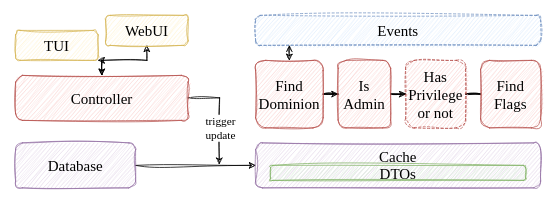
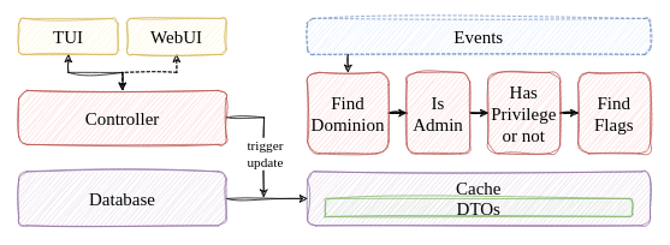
- <mxCell id="3" value="TUI" style="rounded=1;whiteSpace=wrap;html=1;sketch=1;hachureGap=4;jiggle=2;curveFitting=1;fontFamily=Architects Daughter;fontSource=https%3A%2F%2Ffonts.googleapis.com%2Fcss%3Ffamily%3DArchitects%2BDaughter;fontSize=20;fillColor=#fff2cc;strokeColor=#d6b656;" vertex="1" parent="1"><mxGeometry x="20" y="40" width="110" height="40" as="geometry" /></mxCell>
+ <mxCell id="3" value="TUI" style="rounded=1;whiteSpace=wrap;html=1;sketch=1;hachureGap=4;jiggle=2;curveFitting=1;fontFamily=Architects Daughter;fontSource=https%3A%2F%2Ffonts.googleapis.com%2Fcss%3Ffamily%3DArchitects%2BDaughter;fontSize=20;fillColor=#fff2cc;strokeColor=#d6b656;" vertex="1" parent="1"><mxGeometry x="20" y="20" width="110" height="40" as="geometry" /></mxCell>
- <mxCell id="15" style="edgeStyle=orthogonalEdgeStyle;rounded=0;sketch=1;hachureGap=4;jiggle=2;curveFitting=1;orthogonalLoop=1;jettySize=auto;html=1;entryX=0.118;entryY=1;entryDx=0;entryDy=0;entryPerimeter=0;fontFamily=Architects Daughter;fontSource=https%3A%2F%2Ffonts.googleapis.com%2Fcss%3Ffamily%3DArchitects%2BDaughter;fontSize=16;startArrow=classic;startFill=1;endArrow=open;endFill=0;" edge="1" parent="1" source="16" target="13"><mxGeometry relative="1" as="geometry" /></mxCell>
+ <mxCell id="15" style="edgeStyle=orthogonalEdgeStyle;rounded=0;sketch=1;hachureGap=4;jiggle=2;curveFitting=1;orthogonalLoop=1;jettySize=auto;html=1;entryX=0.118;entryY=1;entryDx=0;entryDy=0;entryPerimeter=0;fontFamily=Architects Daughter;fontSource=https%3A%2F%2Ffonts.googleapis.com%2Fcss%3Ffamily%3DArchitects%2BDaughter;fontSize=16;startArrow=classic;startFill=1;endArrow=none;endFill=0;" edge="1" parent="1" source="16" target="13"><mxGeometry relative="1" as="geometry" /></mxCell>
- <mxCell id="4" value="" style="edgeStyle=orthogonalEdgeStyle;rounded=0;sketch=1;hachureGap=4;jiggle=2;curveFitting=1;orthogonalLoop=1;jettySize=auto;html=1;fontFamily=Architects Daughter;fontSource=https%3A%2F%2Ffonts.googleapis.com%2Fcss%3Ffamily%3DArchitects%2BDaughter;fontSize=16;startArrow=classic;startFill=1;" edge="1" parent="1" source="5" target="12"><mxGeometry relative="1" as="geometry"><Array as="points"><mxPoint x="195" y="80" /><mxPoint x="135" y="80" /></Array></mxGeometry></mxCell>
+ <mxCell id="4" value="" style="edgeStyle=orthogonalEdgeStyle;rounded=0;sketch=1;hachureGap=4;jiggle=2;curveFitting=1;orthogonalLoop=1;jettySize=auto;html=1;fontFamily=Architects Daughter;fontSource=https%3A%2F%2Ffonts.googleapis.com%2Fcss%3Ffamily%3DArchitects%2BDaughter;fontSize=16;startArrow=classic;startFill=1;dashed=1;" edge="1" parent="1" source="5" target="12"><mxGeometry relative="1" as="geometry"><Array as="points"><mxPoint x="195" y="80" /><mxPoint x="135" y="80" /></Array></mxGeometry></mxCell>
- <mxCell id="20" value="Has&lt;br&gt;Privilege&lt;br&gt;or not" style="rounded=1;whiteSpace=wrap;html=1;sketch=1;hachureGap=4;jiggle=2;curveFitting=1;fontFamily=Architects Daughter;fontSource=https%3A%2F%2Ffonts.googleapis.com%2Fcss%3Ffamily%3DArchitects%2BDaughter;fontSize=20;fillColor=#f8cecc;strokeColor=#b85450;dashed=1;" vertex="1" parent="1"><mxGeometry x="540" y="80" width="80" height="90" as="geometry" /></mxCell>
+ <mxCell id="20" value="Has&lt;br&gt;Privilege&lt;br&gt;or not" style="rounded=1;whiteSpace=wrap;html=1;sketch=1;hachureGap=4;jiggle=2;curveFitting=1;fontFamily=Architects Daughter;fontSource=https%3A%2F%2Ffonts.googleapis.com%2Fcss%3Ffamily%3DArchitects%2BDaughter;fontSize=20;fillColor=#f8cecc;strokeColor=#b85450;" vertex="1" parent="1"><mxGeometry x="540" y="80" width="80" height="90" as="geometry" /></mxCell>
- <mxCell id="19" value="" style="edgeStyle=orthogonalEdgeStyle;rounded=0;sketch=1;hachureGap=4;jiggle=2;curveFitting=1;orthogonalLoop=1;jettySize=auto;html=1;fontFamily=Architects Daughter;fontSource=https%3A%2F%2Ffonts.googleapis.com%2Fcss%3Ffamily%3DArchitects%2BDaughter;fontSize=16;startArrow=none;startFill=0;endArrow=none;" edge="1" parent="1" source="20" target="21"><mxGeometry relative="1" as="geometry" /></mxCell>
+ <mxCell id="19" value="" style="edgeStyle=orthogonalEdgeStyle;rounded=0;sketch=1;hachureGap=4;jiggle=2;curveFitting=1;orthogonalLoop=1;jettySize=auto;html=1;fontFamily=Architects Daughter;fontSource=https%3A%2F%2Ffonts.googleapis.com%2Fcss%3Ffamily%3DArchitects%2BDaughter;fontSize=16;startArrow=none;startFill=0;" edge="1" parent="1" source="20" target="21"><mxGeometry relative="1" as="geometry" /></mxCell>
- <mxCell id="7" value="Database" style="rounded=1;whiteSpace=wrap;html=1;sketch=1;hachureGap=4;jiggle=2;curveFitting=1;fontFamily=Architects Daughter;fontSource=https%3A%2F%2Ffonts.googleapis.com%2Fcss%3Ffamily%3DArchitects%2BDaughter;fontSize=20;fillColor=#e1d5e7;strokeColor=#9673a6;" vertex="1" parent="1"><mxGeometry x="20" y="190" width="160" height="60" as="geometry" /></mxCell>
+ <mxCell id="7" value="Database" style="rounded=1;whiteSpace=wrap;html=1;sketch=1;hachureGap=4;jiggle=2;curveFitting=1;fontFamily=Architects Daughter;fontSource=https%3A%2F%2Ffonts.googleapis.com%2Fcss%3Ffamily%3DArchitects%2BDaughter;fontSize=20;fillColor=#e1d5e7;strokeColor=#9673a6;" vertex="1" parent="1"><mxGeometry x="20" y="190" width="230" height="60" as="geometry" /></mxCell>
